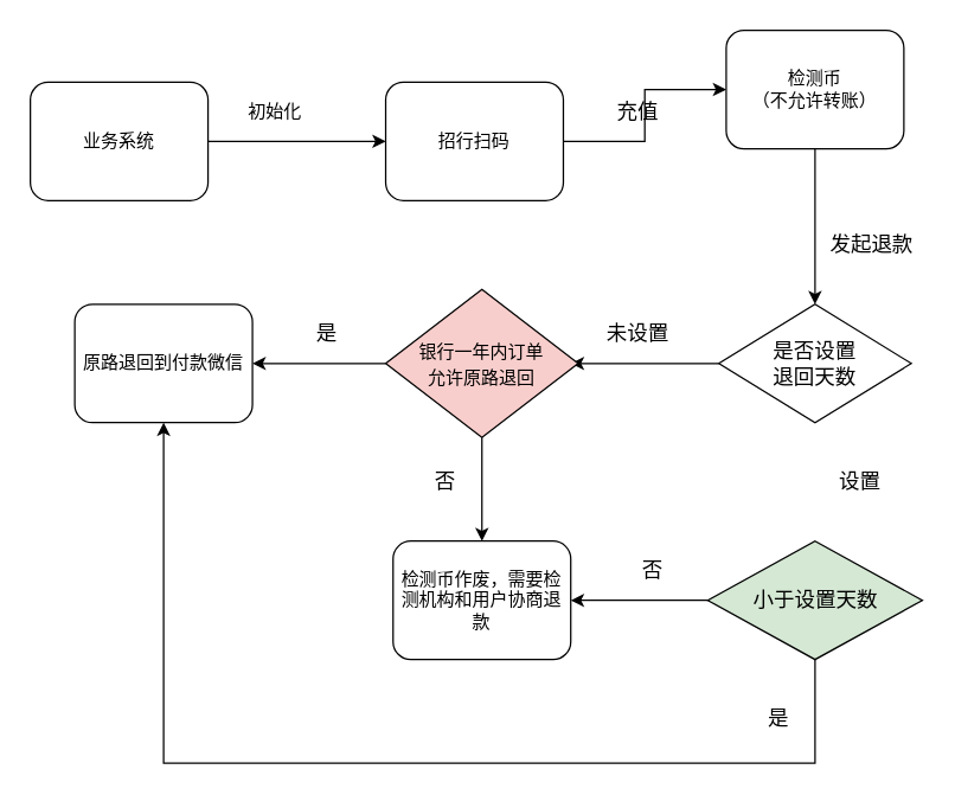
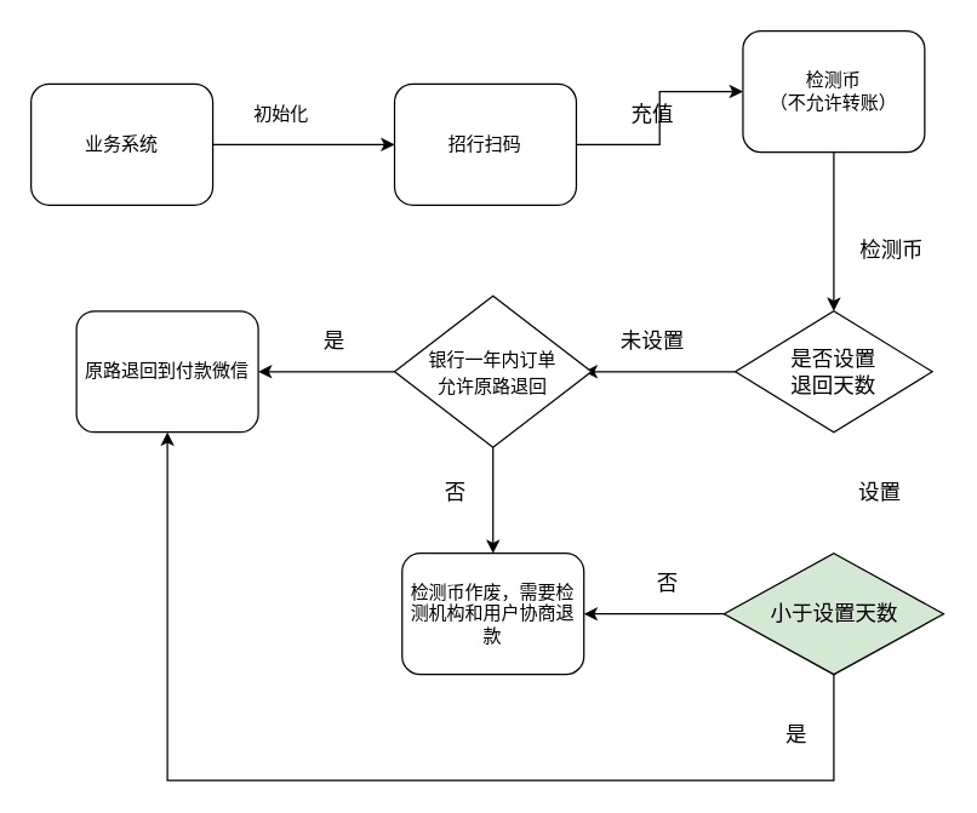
- <mxCell id="10" value="发起退款" style="text;html=1;resizable=0;autosize=1;align=center;verticalAlign=middle;points=[];fillColor=none;strokeColor=none;rounded=0;fontSize=14;" parent="1" vertex="1"><mxGeometry x="552.5" y="155" width="70" height="20" as="geometry" /></mxCell>
+ <mxCell id="10" value="检测币" style="text;html=1;resizable=0;autosize=1;align=center;verticalAlign=middle;points=[];fillColor=none;strokeColor=none;rounded=0;fontSize=14;" parent="1" vertex="1"><mxGeometry x="552.5" y="155" width="70" height="20" as="geometry" /></mxCell>
- <mxCell id="16" value="&lt;span style=&quot;font-size: 12px&quot;&gt;银行一年内订单&lt;br&gt;允许原路退回&lt;/span&gt;" style="rhombus;whiteSpace=wrap;html=1;fontSize=14;fillColor=#f8cecc;" parent="1" vertex="1"><mxGeometry x="260" y="195" width="130" height="100" as="geometry" /></mxCell>
+ <mxCell id="16" value="&lt;span style=&quot;font-size: 12px&quot;&gt;银行一年内订单&lt;br&gt;允许原路退回&lt;/span&gt;" style="rhombus;whiteSpace=wrap;html=1;fontSize=14;" parent="1" vertex="1"><mxGeometry x="260" y="195" width="130" height="100" as="geometry" /></mxCell>
